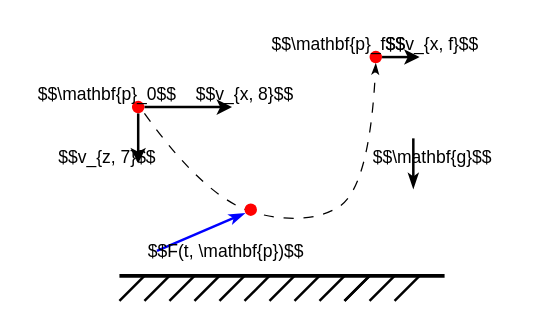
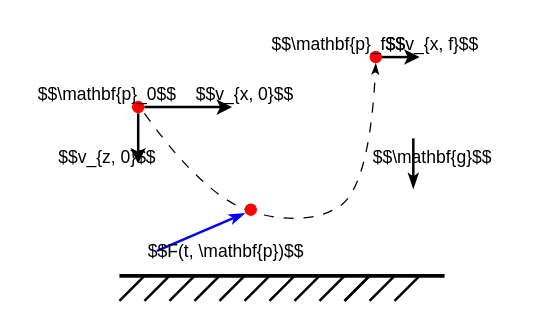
- <mxCell id="26" value="$$v_{x, 8}$$" style="text;html=1;align=center;verticalAlign=middle;resizable=0;points=[];autosize=1;strokeColor=none;fillColor=none;fontSize=14;" parent="1" vertex="1"><mxGeometry x="145" y="60" width="100" height="30" as="geometry" /></mxCell>
+ <mxCell id="26" value="$$v_{x, 0}$$" style="text;html=1;align=center;verticalAlign=middle;resizable=0;points=[];autosize=1;strokeColor=none;fillColor=none;fontSize=14;" parent="1" vertex="1"><mxGeometry x="145" y="60" width="100" height="30" as="geometry" /></mxCell>
- <mxCell id="27" value="$$v_{z, 7}$$" style="text;html=1;align=center;verticalAlign=middle;resizable=0;points=[];autosize=1;strokeColor=none;fillColor=none;fontSize=14;" parent="1" vertex="1"><mxGeometry x="35" y="110" width="100" height="30" as="geometry" /></mxCell>
+ <mxCell id="27" value="$$v_{z, 0}$$" style="text;html=1;align=center;verticalAlign=middle;resizable=0;points=[];autosize=1;strokeColor=none;fillColor=none;fontSize=14;" parent="1" vertex="1"><mxGeometry x="35" y="110" width="100" height="30" as="geometry" /></mxCell>
